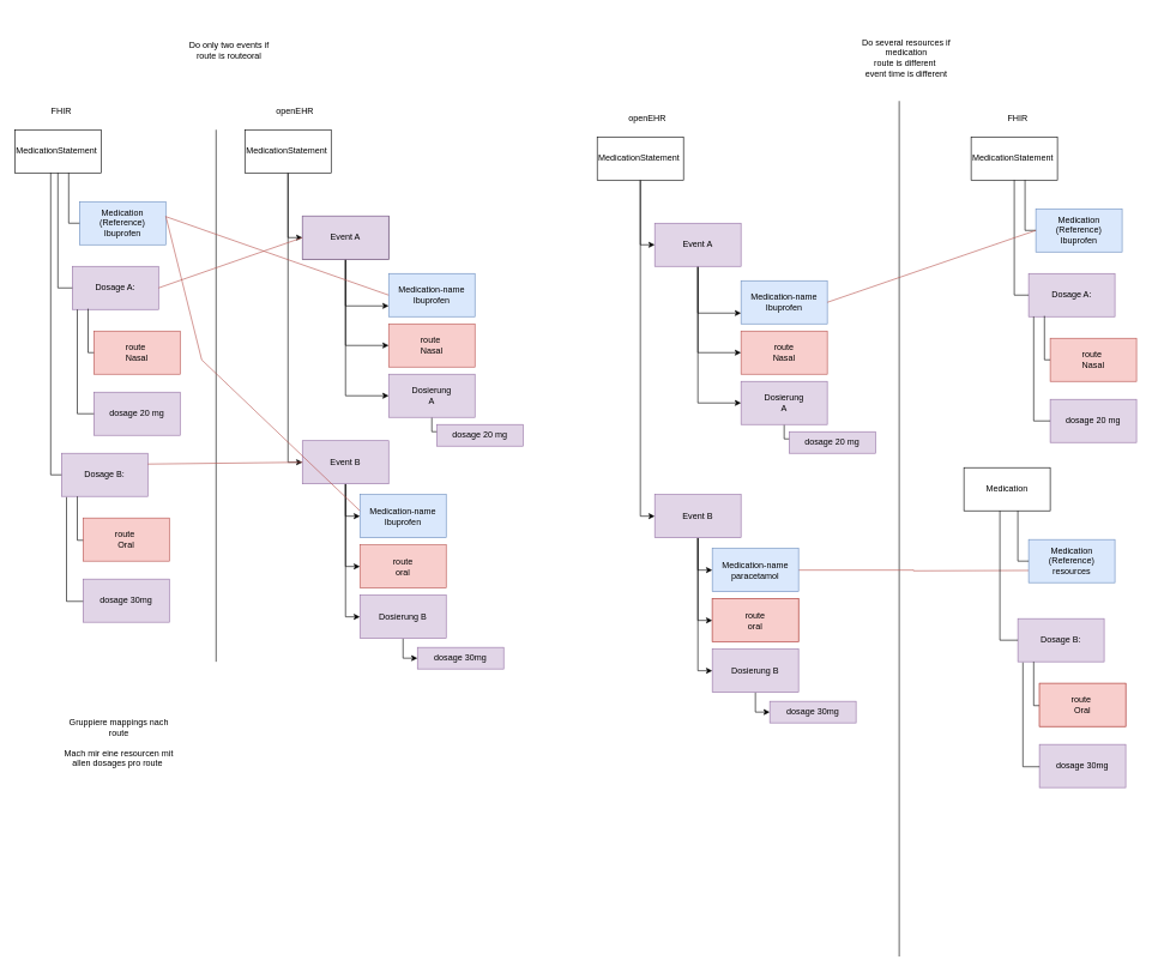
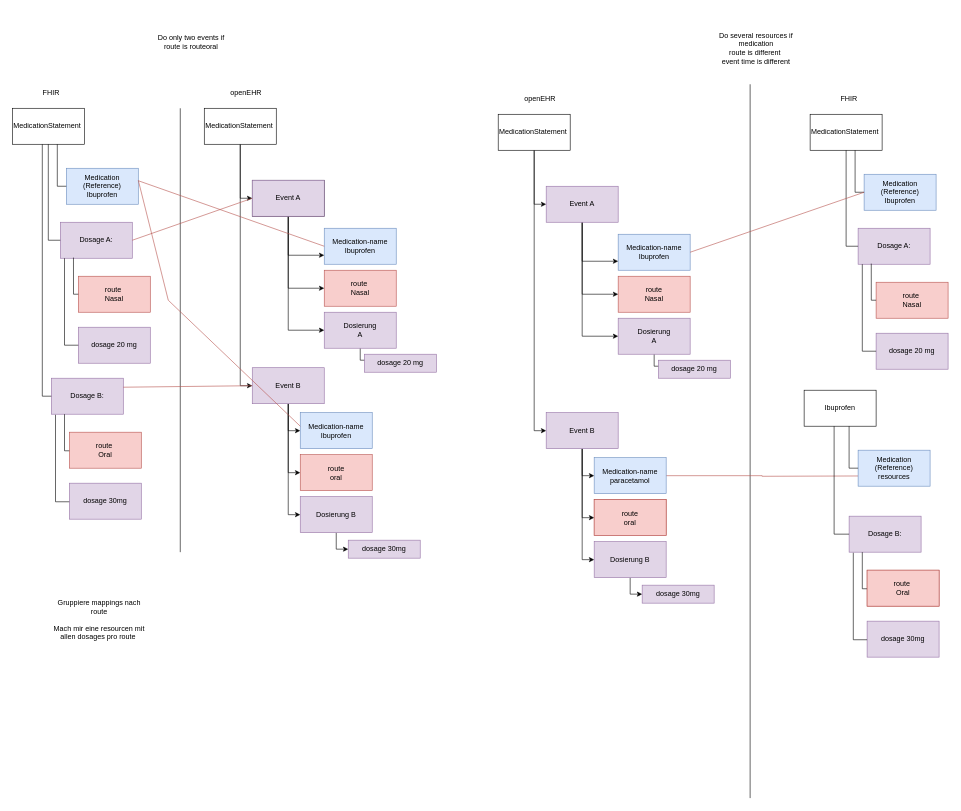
- <mxCell id="84" value="Medication" style="rounded=0;whiteSpace=wrap;html=1;" parent="1" vertex="1"><mxGeometry x="1340" y="650" width="120" height="60" as="geometry" /></mxCell>
+ <mxCell id="84" value="Ibuprofen" style="rounded=0;whiteSpace=wrap;html=1;" parent="1" vertex="1"><mxGeometry x="1340" y="650" width="120" height="60" as="geometry" /></mxCell>
